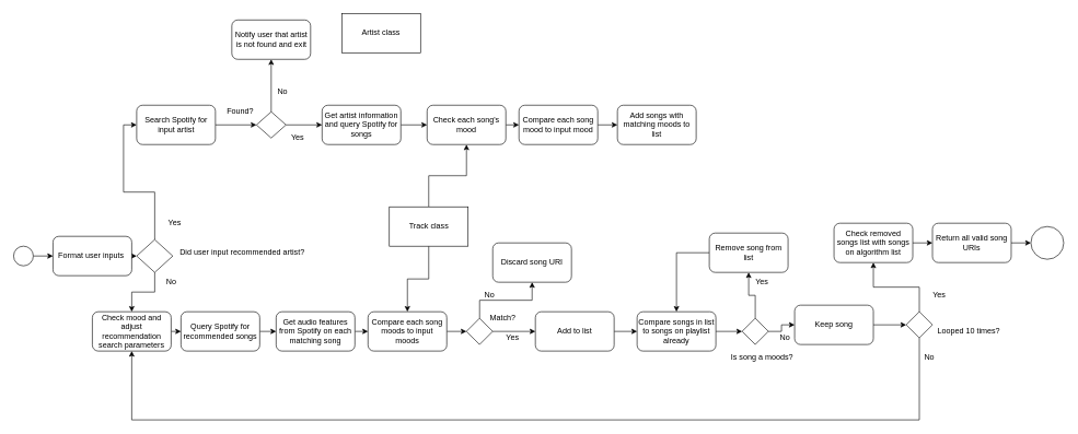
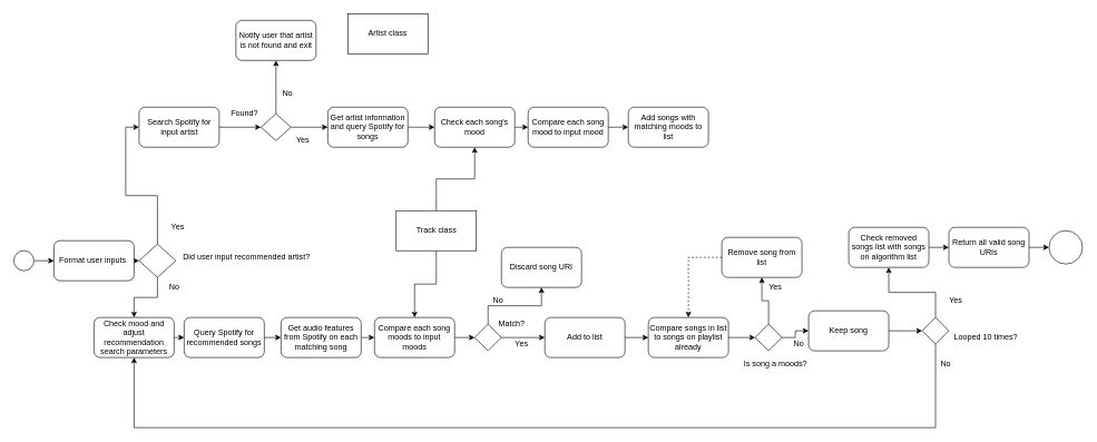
- <mxCell id="58" style="edgeStyle=orthogonalEdgeStyle;rounded=0;orthogonalLoop=1;jettySize=auto;html=1;exitX=0;exitY=0.5;exitDx=0;exitDy=0;entryX=0.5;entryY=0;entryDx=0;entryDy=0;" edge="1" parent="1" source="59" target="51"><mxGeometry relative="1" as="geometry" /></mxCell>
+ <mxCell id="58" style="edgeStyle=orthogonalEdgeStyle;rounded=0;orthogonalLoop=1;jettySize=auto;html=1;exitX=0;exitY=0.5;exitDx=0;exitDy=0;entryX=0.5;entryY=0;entryDx=0;entryDy=0;dashed=1;" edge="1" parent="1" source="59" target="51"><mxGeometry relative="1" as="geometry" /></mxCell>
